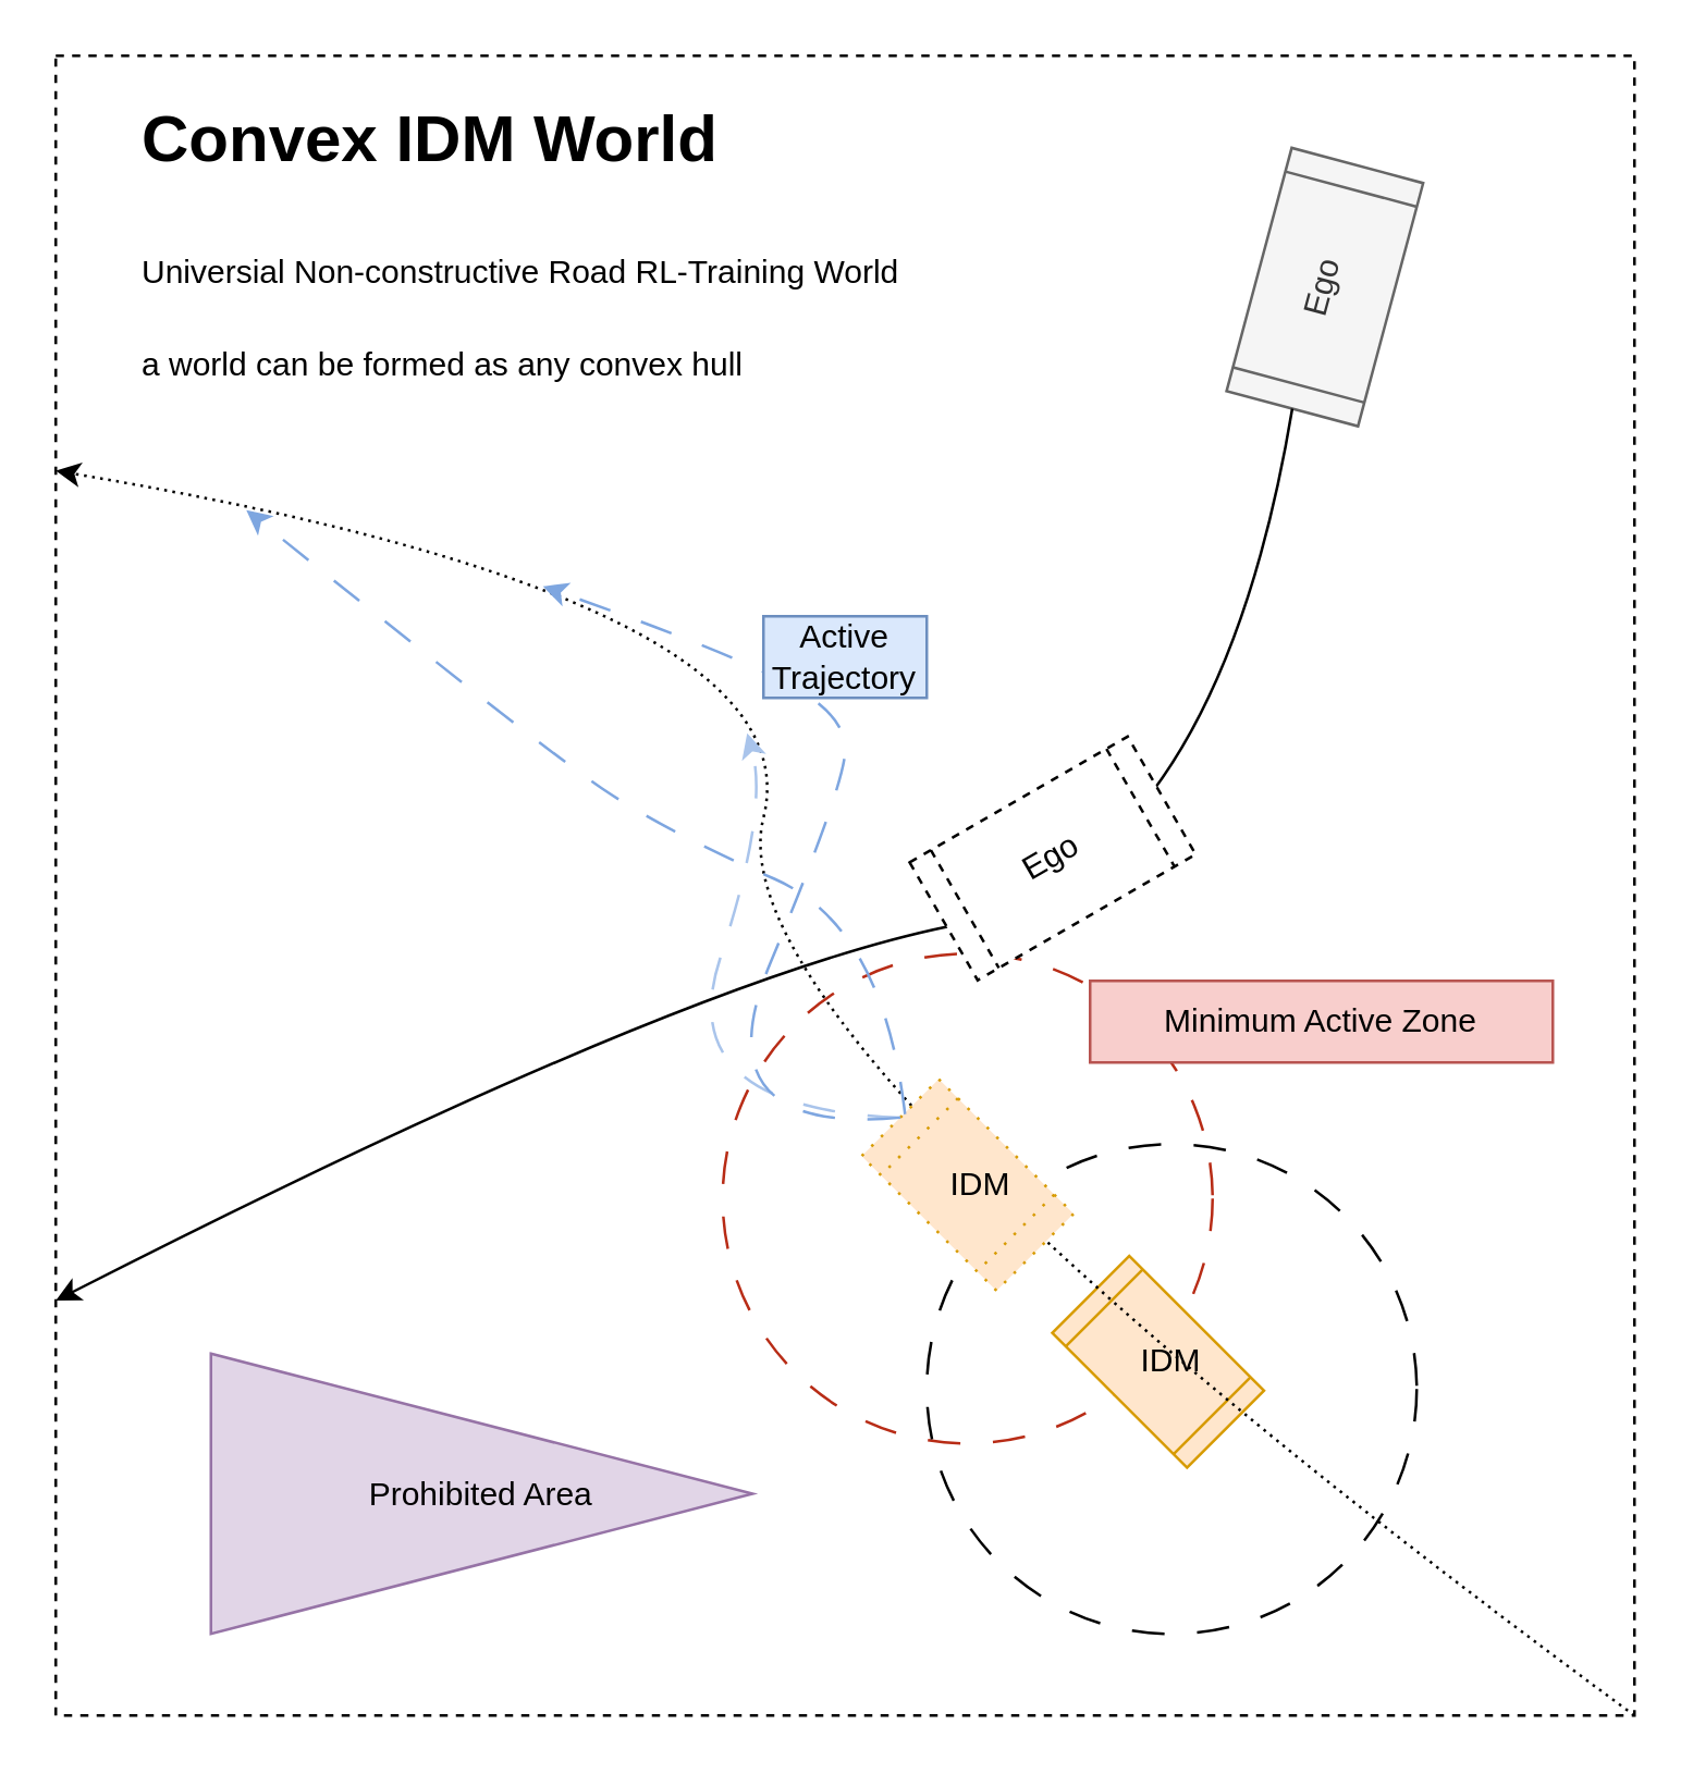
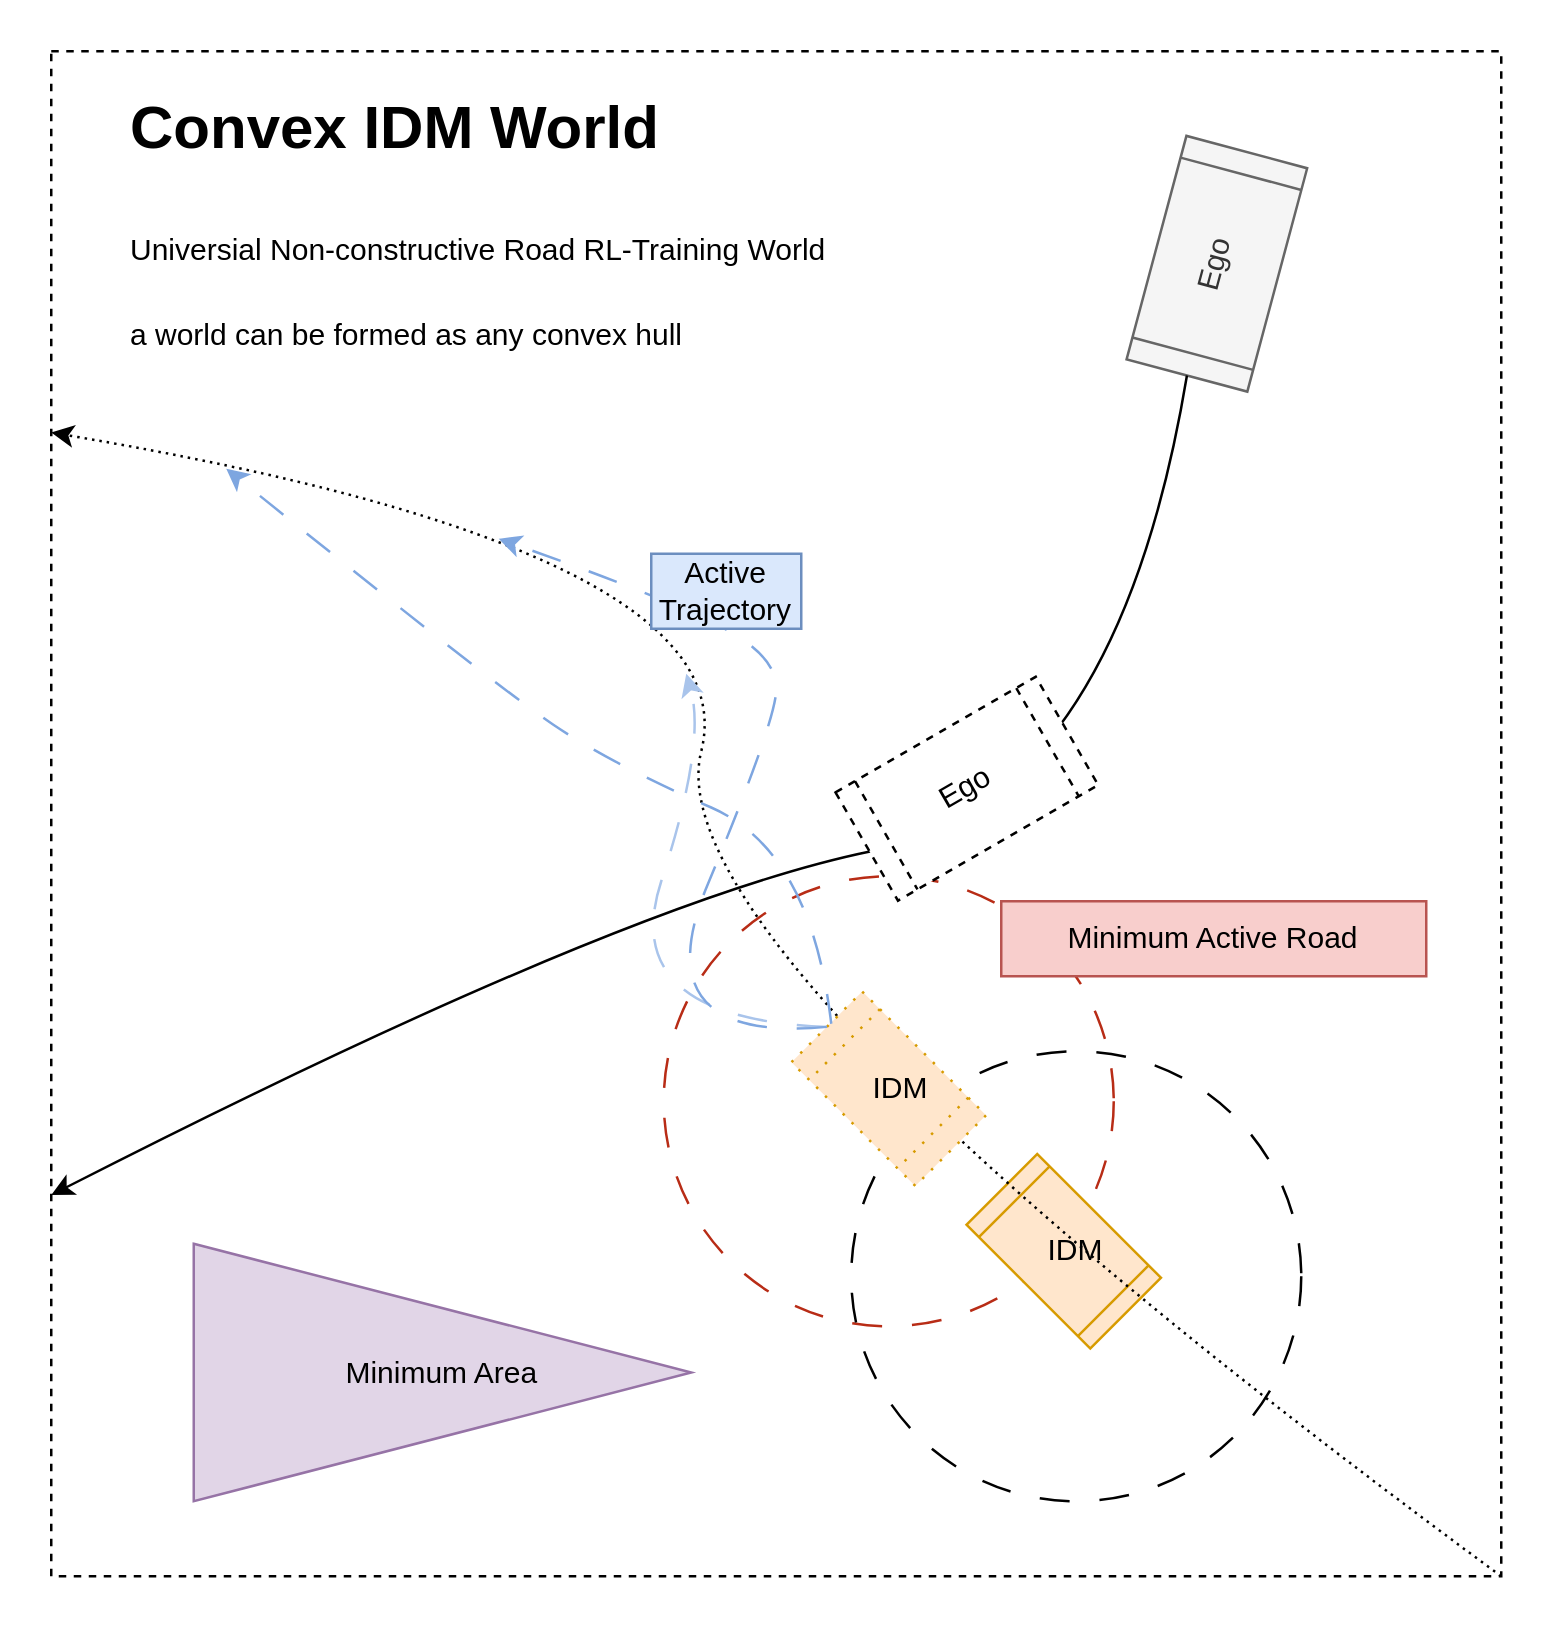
- <mxCell id="18" value="Active Trajectory" style="text;html=1;align=center;verticalAlign=middle;whiteSpace=wrap;rounded=0;fillColor=#dae8fc;strokeColor=#6c8ebf;" vertex="1" parent="1"><mxGeometry x="280" y="226" width="60" height="30" as="geometry" /></mxCell>
+ <mxCell id="18" value="Active Trajectory" style="text;html=1;align=center;verticalAlign=middle;whiteSpace=wrap;rounded=0;fillColor=#dae8fc;strokeColor=#6c8ebf;" vertex="1" parent="1"><mxGeometry x="260" y="221" width="60" height="30" as="geometry" /></mxCell>
- <mxCell id="13" value="Minimum Active Zone" style="text;html=1;align=center;verticalAlign=middle;whiteSpace=wrap;rounded=0;fillColor=#f8cecc;strokeColor=#b85450;" parent="1" vertex="1"><mxGeometry x="400" y="360" width="170" height="30" as="geometry" /></mxCell>
+ <mxCell id="13" value="Minimum Active Road" style="text;html=1;align=center;verticalAlign=middle;whiteSpace=wrap;rounded=0;fillColor=#f8cecc;strokeColor=#b85450;" parent="1" vertex="1"><mxGeometry x="400" y="360" width="170" height="30" as="geometry" /></mxCell>
- <mxCell id="19" value="Prohibited Area" style="triangle;whiteSpace=wrap;html=1;fillColor=#e1d5e7;strokeColor=#9673a6;" vertex="1" parent="1"><mxGeometry x="77" y="497" width="199" height="103" as="geometry" /></mxCell>
+ <mxCell id="19" value="Minimum Area" style="triangle;whiteSpace=wrap;html=1;fillColor=#e1d5e7;strokeColor=#9673a6;" vertex="1" parent="1"><mxGeometry x="77" y="497" width="199" height="103" as="geometry" /></mxCell>
